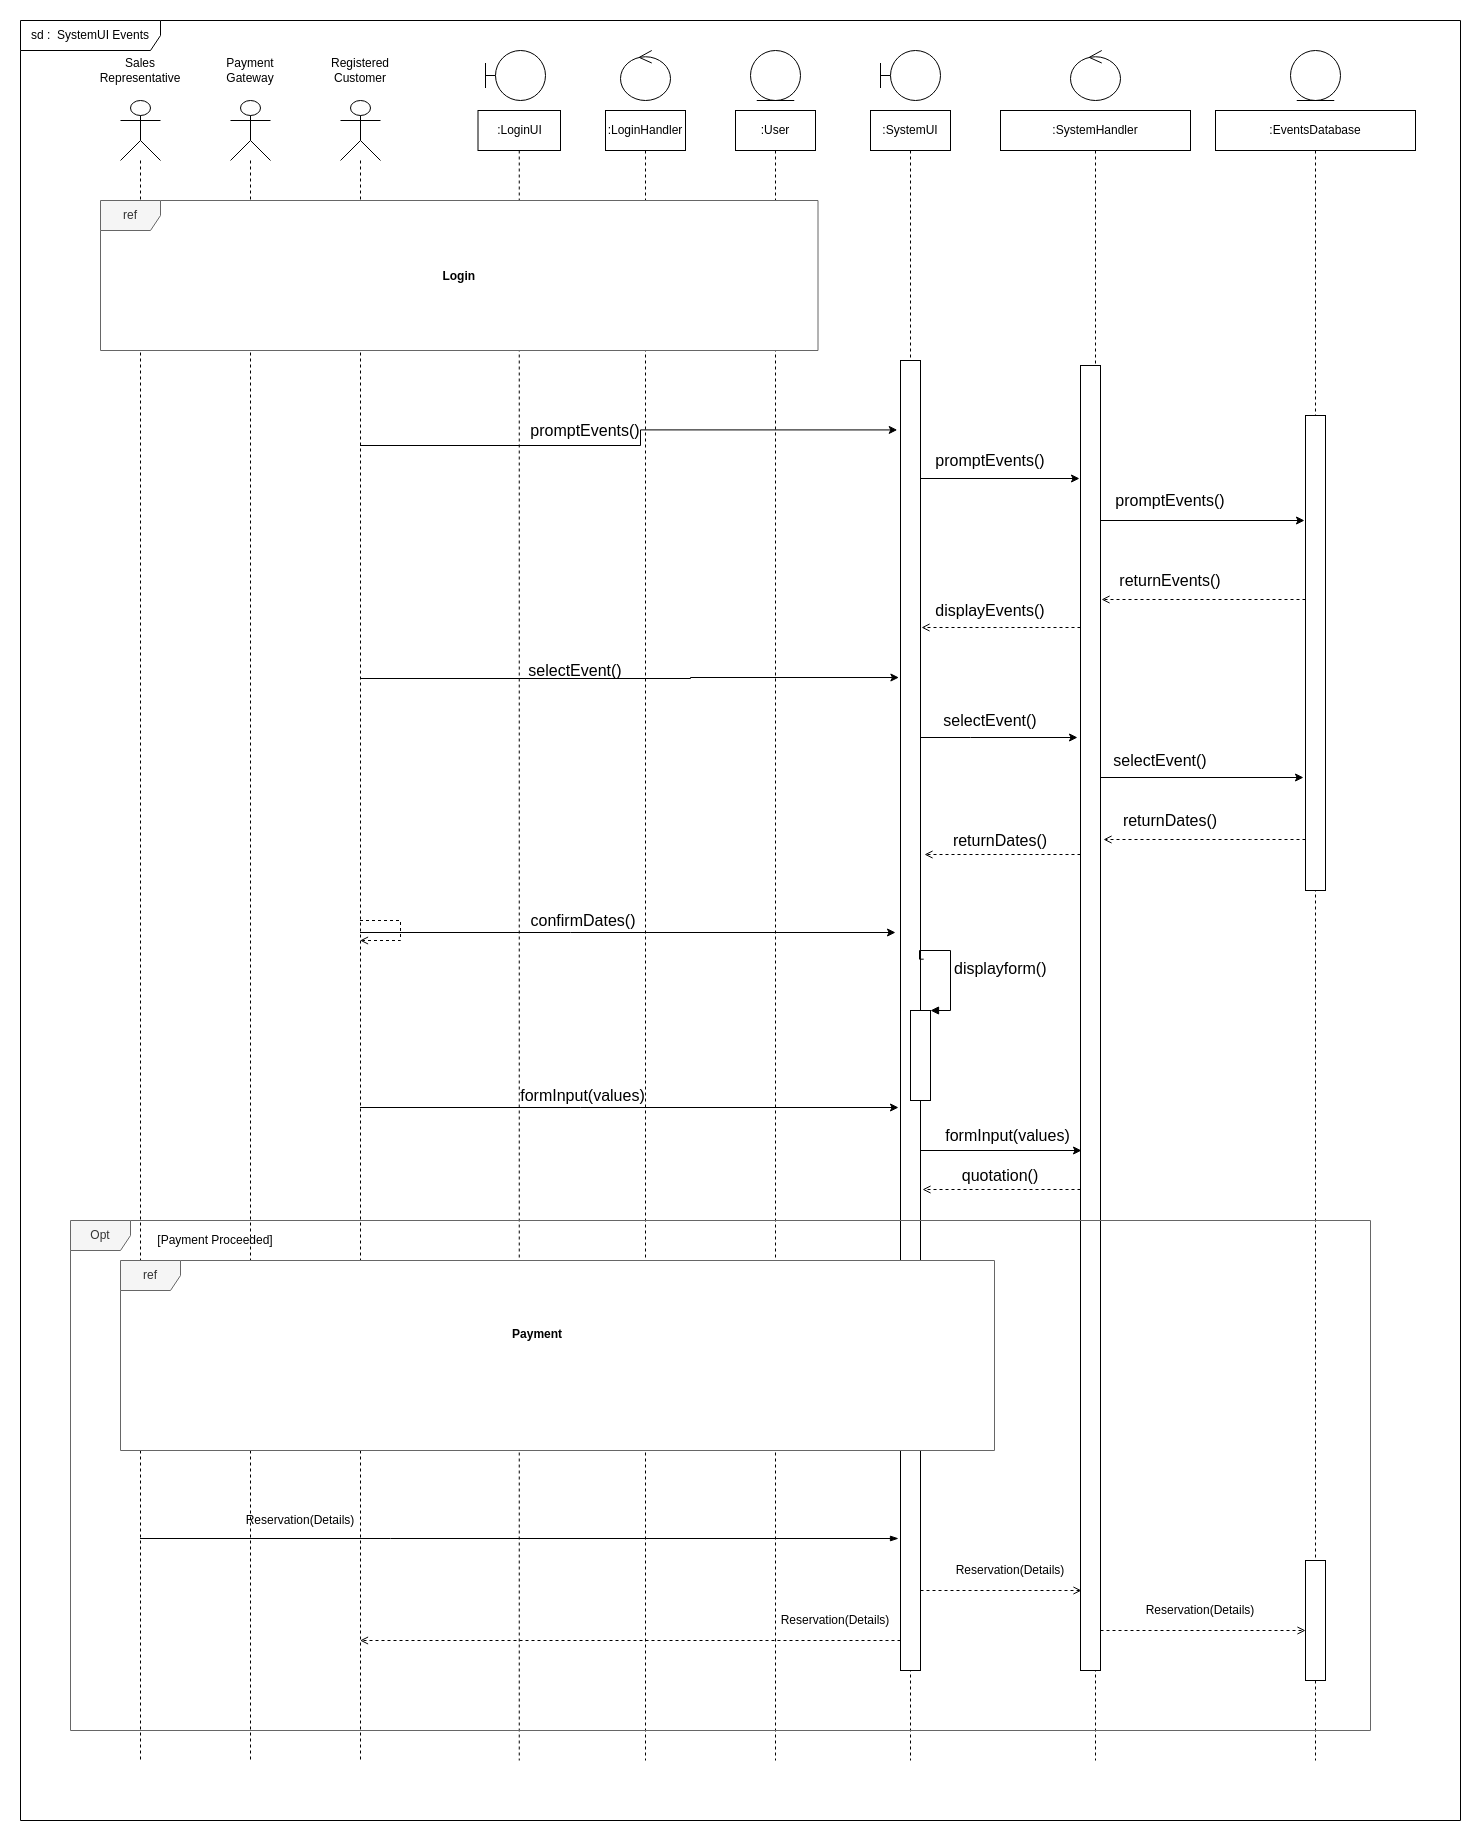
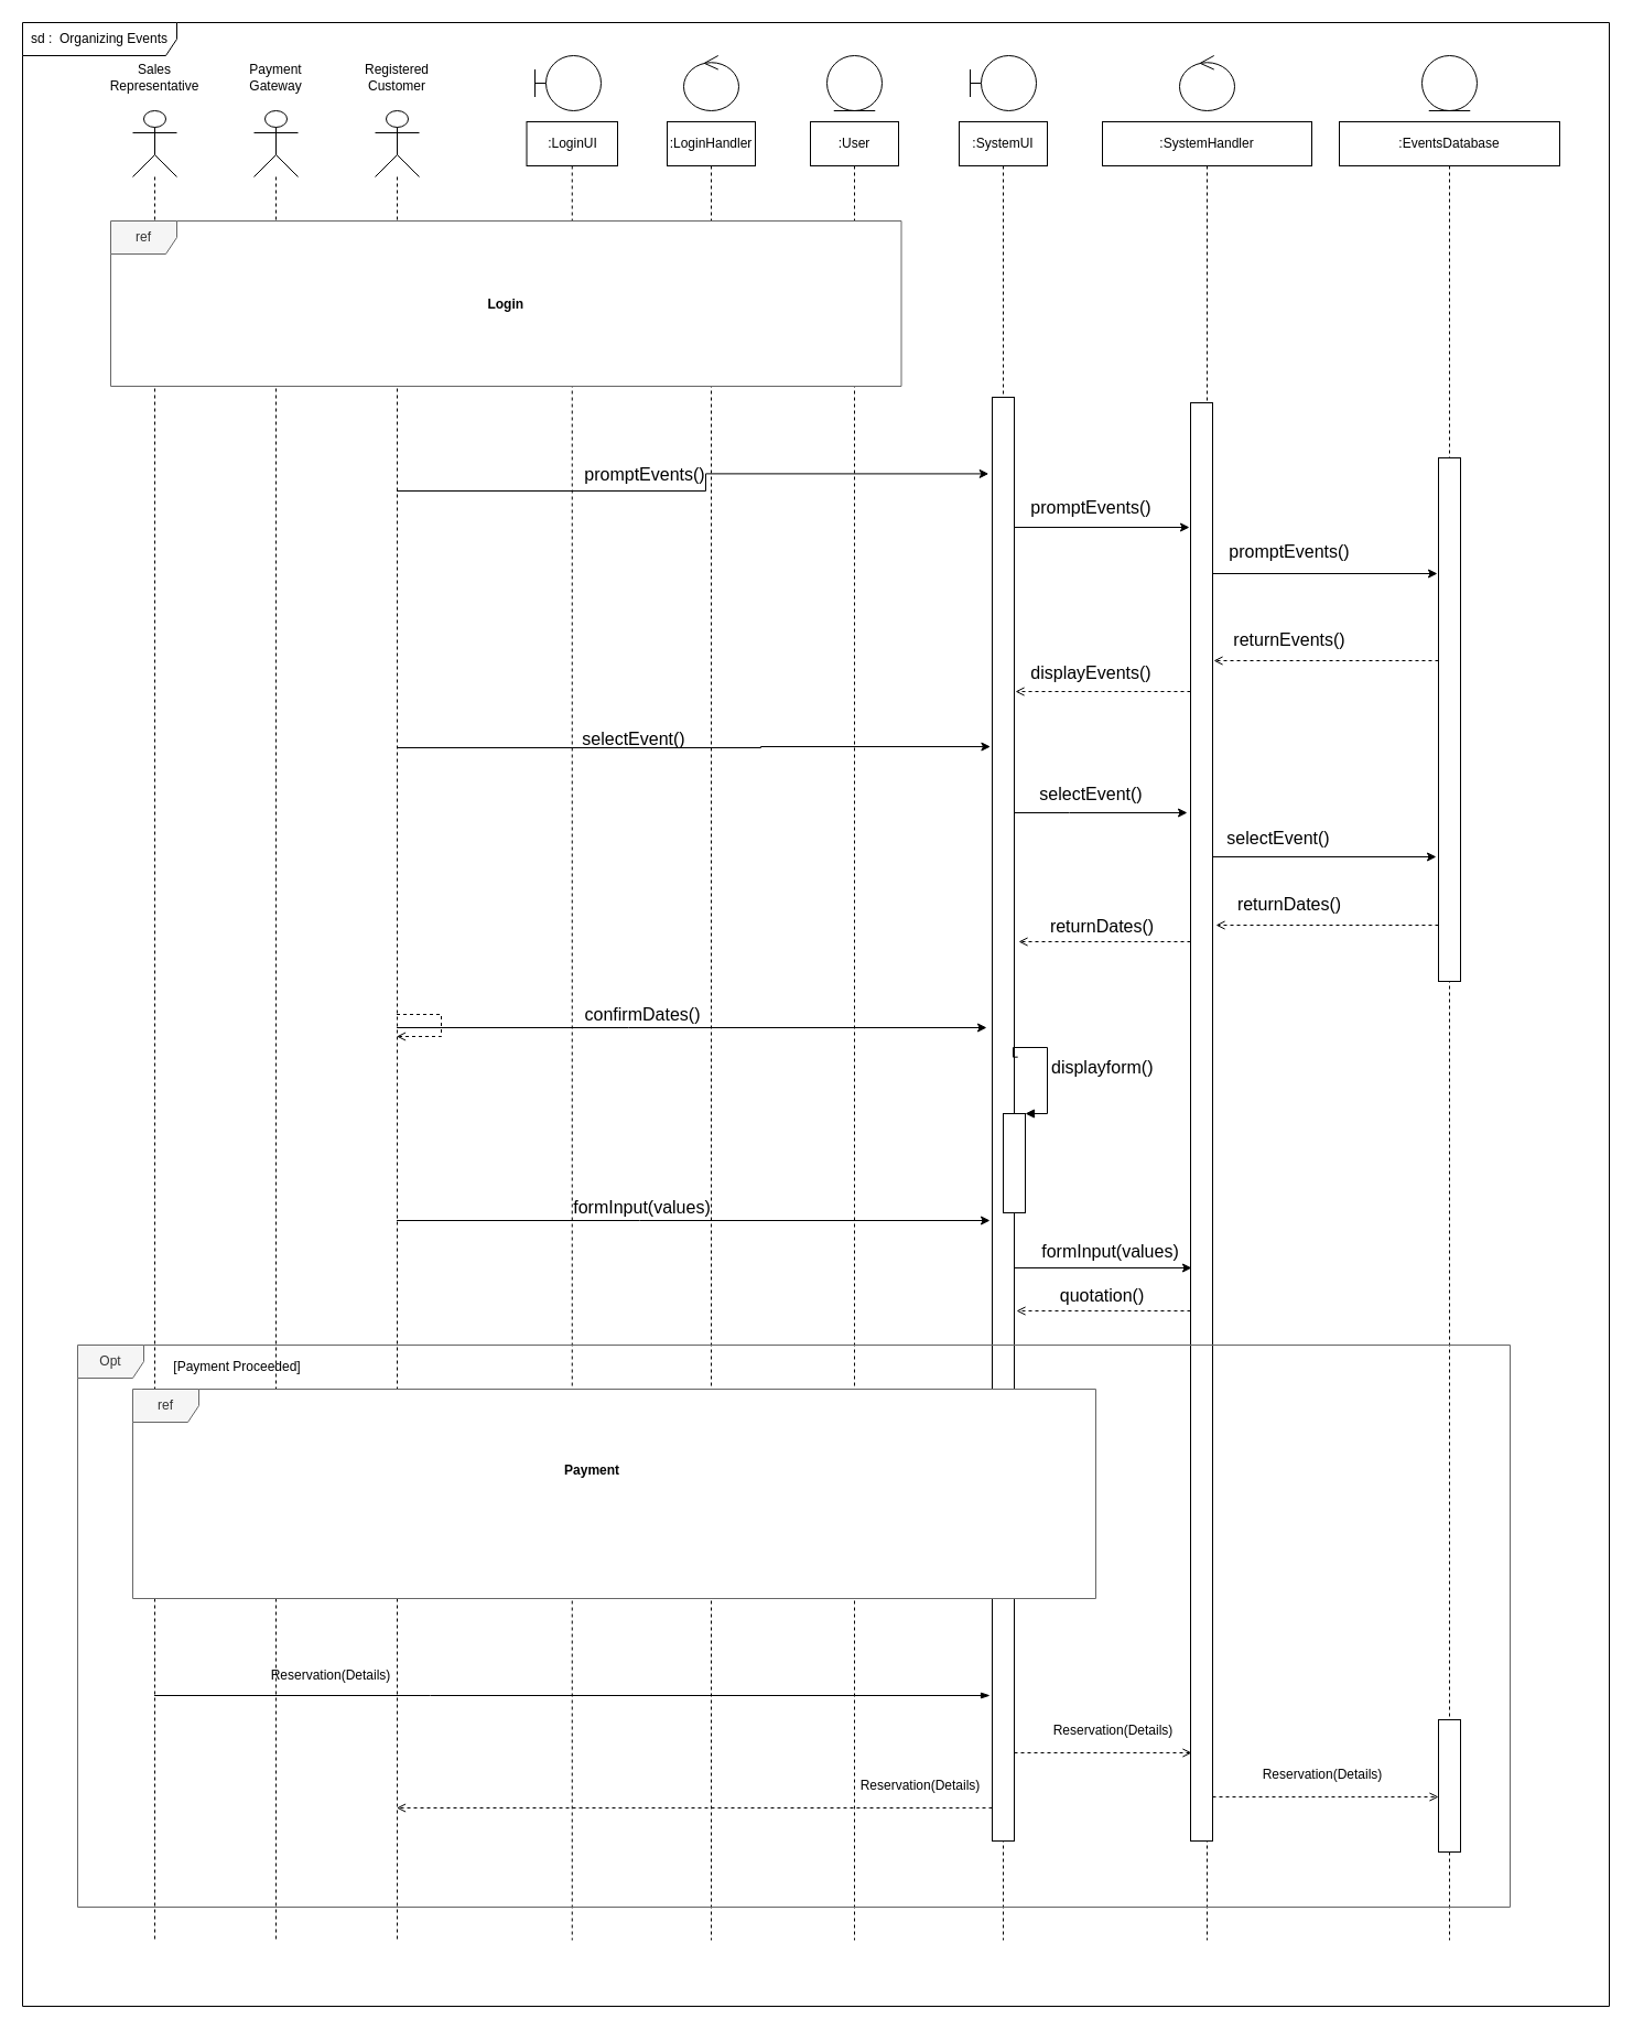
- <mxCell id="70" value="sd :&amp;nbsp; SystemUI Events" style="shape=umlFrame;whiteSpace=wrap;html=1;strokeWidth=1;width=140;height=30;" vertex="1" parent="1"><mxGeometry x="20" y="20" width="1440" height="1800" as="geometry" /></mxCell>
+ <mxCell id="70" value="sd :&amp;nbsp; Organizing Events" style="shape=umlFrame;whiteSpace=wrap;html=1;strokeWidth=1;width=140;height=30;" vertex="1" parent="1"><mxGeometry x="20" y="20" width="1440" height="1800" as="geometry" /></mxCell>
